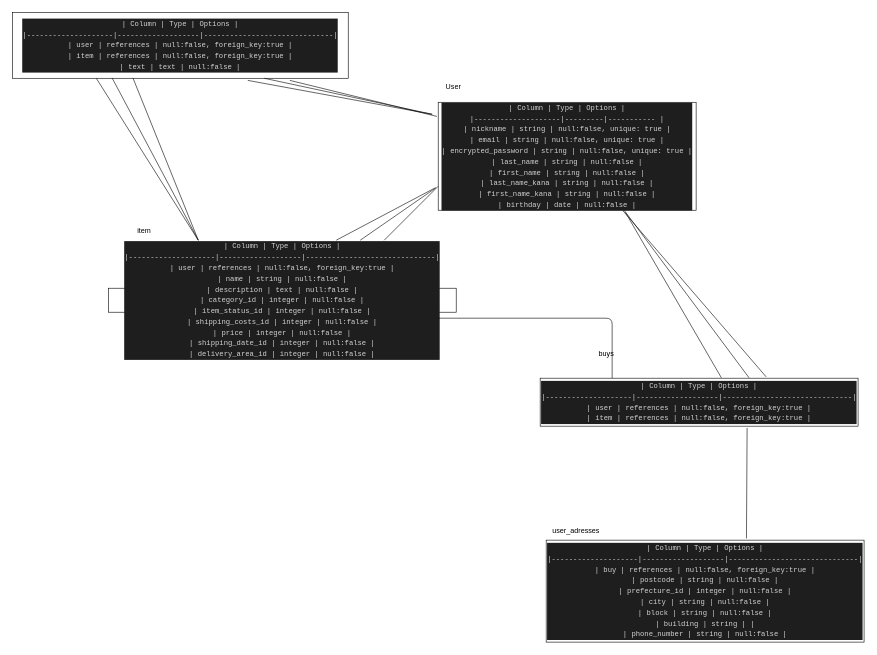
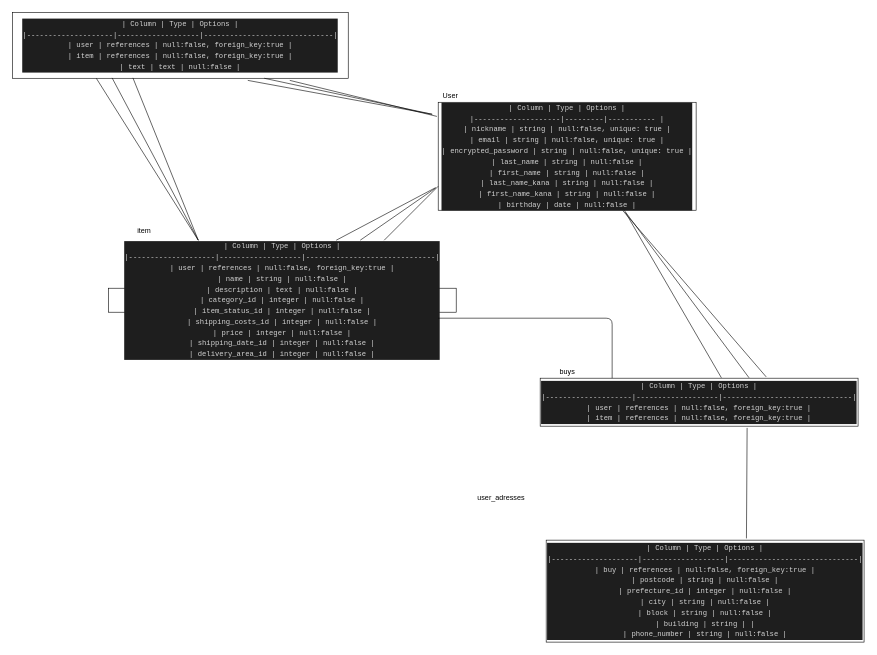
- <mxCell id="2" value="User" style="text;html=1;align=center;verticalAlign=middle;resizable=0;points=[];autosize=1;strokeColor=none;fillColor=none;" vertex="1" parent="1"><mxGeometry x="735" y="135" width="40" height="20" as="geometry" /></mxCell>
+ <mxCell id="2" value="User" style="text;html=1;align=center;verticalAlign=middle;resizable=0;points=[];autosize=1;strokeColor=none;fillColor=none;" vertex="1" parent="1"><mxGeometry y="150" width="40" height="20" as="geometry" x="730" /></mxCell>
- <mxCell id="22" value="buys" style="text;html=1;align=center;verticalAlign=middle;resizable=0;points=[];autosize=1;strokeColor=none;fillColor=none;strokeWidth=5;" vertex="1" parent="1"><mxGeometry x="990" y="580" width="40" height="20" as="geometry" /></mxCell>
+ <mxCell id="22" value="buys" style="text;html=1;align=center;verticalAlign=middle;resizable=0;points=[];autosize=1;strokeColor=none;fillColor=none;strokeWidth=5;" vertex="1" parent="1"><mxGeometry x="925" y="610" width="40" height="20" as="geometry" /></mxCell>
- <mxCell id="23" value="user_adresses" style="text;html=1;strokeColor=none;fillColor=none;align=center;verticalAlign=middle;whiteSpace=wrap;rounded=0;" vertex="1" parent="1"><mxGeometry x="930" y="870" width="60" height="30" as="geometry" /></mxCell>
+ <mxCell id="23" value="user_adresses" style="text;html=1;strokeColor=none;fillColor=none;align=center;verticalAlign=middle;whiteSpace=wrap;rounded=0;" vertex="1" parent="1"><mxGeometry x="805" y="815" width="60" height="30" as="geometry" /></mxCell>
